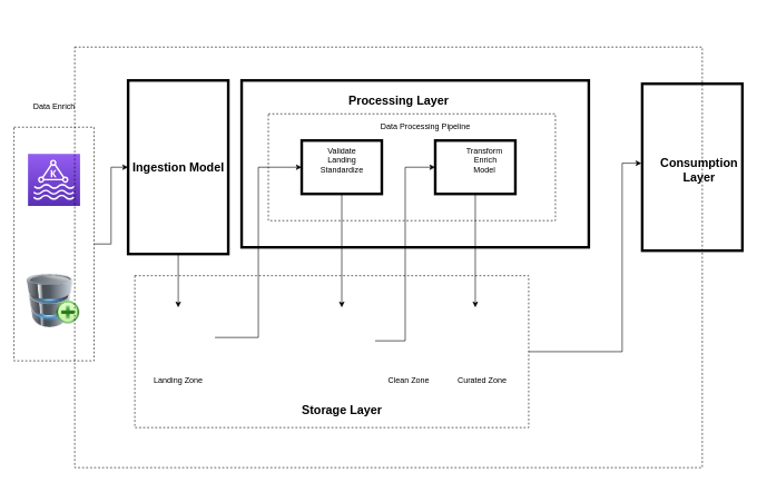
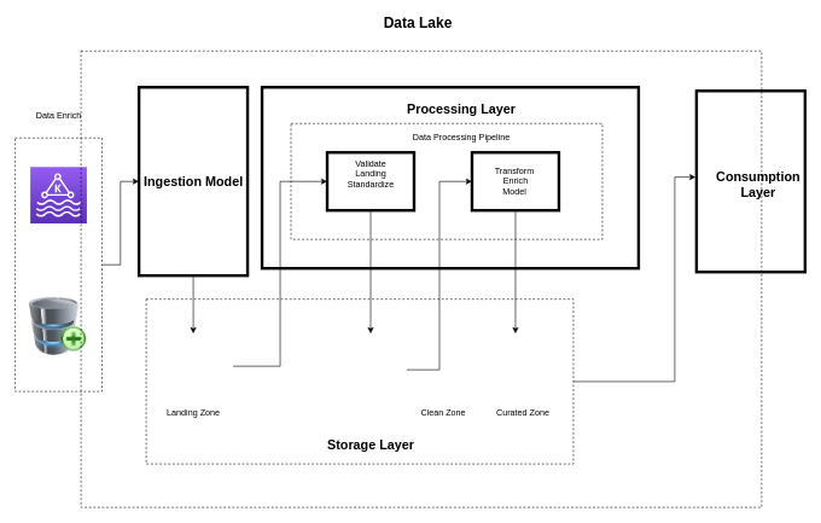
+ <mxCell id="29" value="&lt;b&gt;&lt;font style=&quot;font-size: 20px;&quot;&gt;Data Lake&lt;/font&gt;&lt;/b&gt;" style="text;html=1;resizable=0;autosize=1;align=center;verticalAlign=middle;points=[];fillColor=none;strokeColor=none;rounded=0;dashed=1;" vertex="1" parent="1"><mxGeometry x="521" y="20" width="110" height="20" as="geometry" /></mxCell>
- <mxCell id="30" value="&lt;b&gt;&lt;font style=&quot;font-size: 18px;&quot;&gt;Processing Layer&lt;/font&gt;&lt;/b&gt;" style="text;html=1;resizable=0;autosize=1;align=center;verticalAlign=middle;points=[];fillColor=none;strokeColor=none;rounded=0;dashed=1;" vertex="1" parent="1"><mxGeometry x="511" y="140" width="170" height="20" as="geometry" /></mxCell>
+ <mxCell id="30" value="&lt;b&gt;&lt;font style=&quot;font-size: 18px;&quot;&gt;Processing Layer&lt;/font&gt;&lt;/b&gt;" style="text;html=1;resizable=0;autosize=1;align=center;verticalAlign=middle;points=[];fillColor=none;strokeColor=none;rounded=0;dashed=1;" vertex="1" parent="1"><mxGeometry x="551" y="140" width="170" height="20" as="geometry" /></mxCell>
- <mxCell id="21" value="Transform&amp;nbsp;&lt;br&gt;Enrich&lt;br&gt;Model&lt;span style=&quot;white-space: pre;&quot;&gt; &lt;/span&gt;" style="text;html=1;resizable=0;autosize=1;align=center;verticalAlign=middle;points=[];fillColor=none;strokeColor=none;rounded=0;" vertex="1" parent="1"><mxGeometry x="691" y="215" width="70" height="50" as="geometry" /></mxCell>
+ <mxCell id="21" value="Transform&amp;nbsp;&lt;br&gt;Enrich&lt;br&gt;Model&lt;span style=&quot;white-space: pre;&quot;&gt; &lt;/span&gt;" style="text;html=1;resizable=0;autosize=1;align=center;verticalAlign=middle;points=[];fillColor=none;strokeColor=none;rounded=0;" vertex="1" parent="1"><mxGeometry x="676" y="225" width="70" height="50" as="geometry" /></mxCell>
